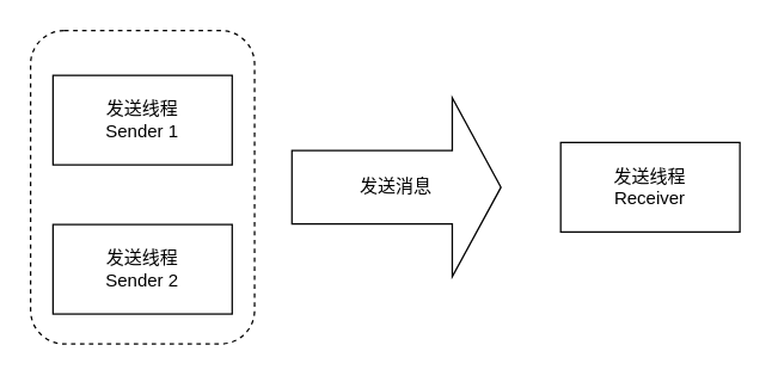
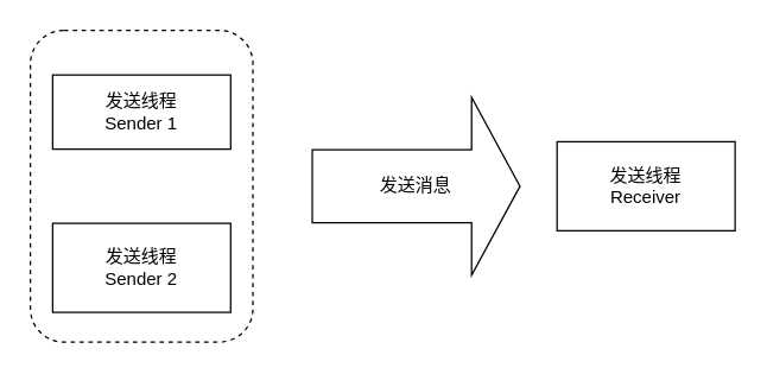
- <mxCell id="3" value="发送线程&lt;br&gt;Sender 1" style="rounded=0;whiteSpace=wrap;html=1;" vertex="1" parent="1"><mxGeometry x="35" y="50" width="120" height="60" as="geometry" /></mxCell>
+ <mxCell id="3" value="发送线程&lt;br&gt;Sender 1" style="rounded=0;whiteSpace=wrap;html=1;" vertex="1" parent="1"><mxGeometry x="35" y="50" width="120" height="50" as="geometry" /></mxCell>
- <mxCell id="5" value="发送消息" style="shape=singleArrow;whiteSpace=wrap;html=1;fillColor=none;arrowWidth=0.411;arrowSize=0.233;" vertex="1" parent="1"><mxGeometry x="195" y="65" width="140" height="120" as="geometry" /></mxCell>
+ <mxCell id="5" value="发送消息" style="shape=singleArrow;whiteSpace=wrap;html=1;fillColor=none;arrowWidth=0.411;arrowSize=0.233;" vertex="1" parent="1"><mxGeometry x="210" y="65" width="140" height="120" as="geometry" /></mxCell>
